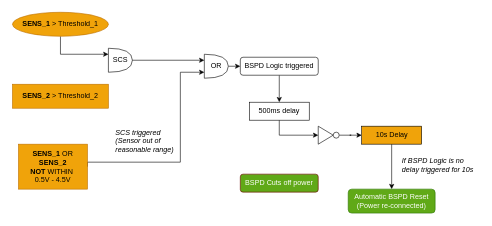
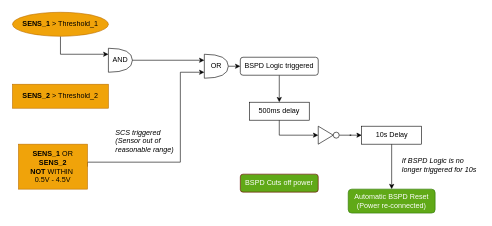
- <mxCell id="5" value="SCS" style="shape=or;whiteSpace=wrap;html=1;" vertex="1" parent="1"><mxGeometry x="180" y="80" width="40" height="40" as="geometry" /></mxCell>
+ <mxCell id="5" value="AND" style="shape=or;whiteSpace=wrap;html=1;" vertex="1" parent="1"><mxGeometry x="180" y="80" width="40" height="40" as="geometry" /></mxCell>
- <mxCell id="18" value="10s Delay" style="rounded=0;whiteSpace=wrap;html=1;fontSize=12;glass=0;strokeWidth=1;shadow=0;fillColor=#f0a30a;" vertex="1" parent="1"><mxGeometry x="602.5" y="210" width="100" height="30" as="geometry" /></mxCell>
+ <mxCell id="18" value="10s Delay" style="rounded=0;whiteSpace=wrap;html=1;fontSize=12;glass=0;strokeWidth=1;shadow=0;" vertex="1" parent="1"><mxGeometry x="602.5" y="210" width="100" height="30" as="geometry" /></mxCell>
- <mxCell id="22" value="&lt;i&gt;If BSPD Logic is no delay triggered for 10s&lt;/i&gt;" style="text;html=1;align=left;verticalAlign=middle;whiteSpace=wrap;rounded=0;" vertex="1" parent="1"><mxGeometry x="667.5" y="260" width="130" height="30" as="geometry" /></mxCell>
+ <mxCell id="22" value="&lt;i&gt;If BSPD Logic is no longer triggered for 10s&lt;/i&gt;" style="text;html=1;align=left;verticalAlign=middle;whiteSpace=wrap;rounded=0;" vertex="1" parent="1"><mxGeometry x="667.5" y="260" width="130" height="30" as="geometry" /></mxCell>
